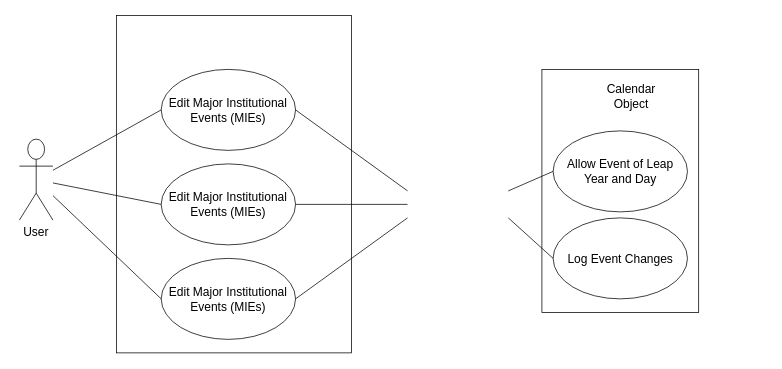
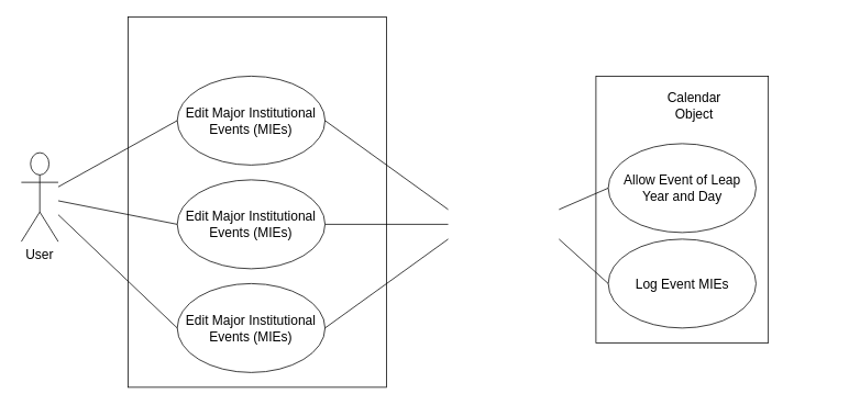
- <mxCell id="21" value="&lt;font&gt;&lt;font style=&quot;font-size: 16px&quot;&gt;Log Event Changes&lt;/font&gt;&lt;br&gt;&lt;/font&gt;" style="ellipse;whiteSpace=wrap;html=1;" vertex="1" parent="6"><mxGeometry x="716.653" y="270" width="179.163" height="108" as="geometry" /></mxCell>
+ <mxCell id="21" value="&lt;font&gt;&lt;font style=&quot;font-size: 16px&quot;&gt;Log Event MIEs&lt;/font&gt;&lt;br&gt;&lt;/font&gt;" style="ellipse;whiteSpace=wrap;html=1;" vertex="1" parent="6"><mxGeometry x="716.653" y="270" width="179.163" height="108" as="geometry" /></mxCell>
